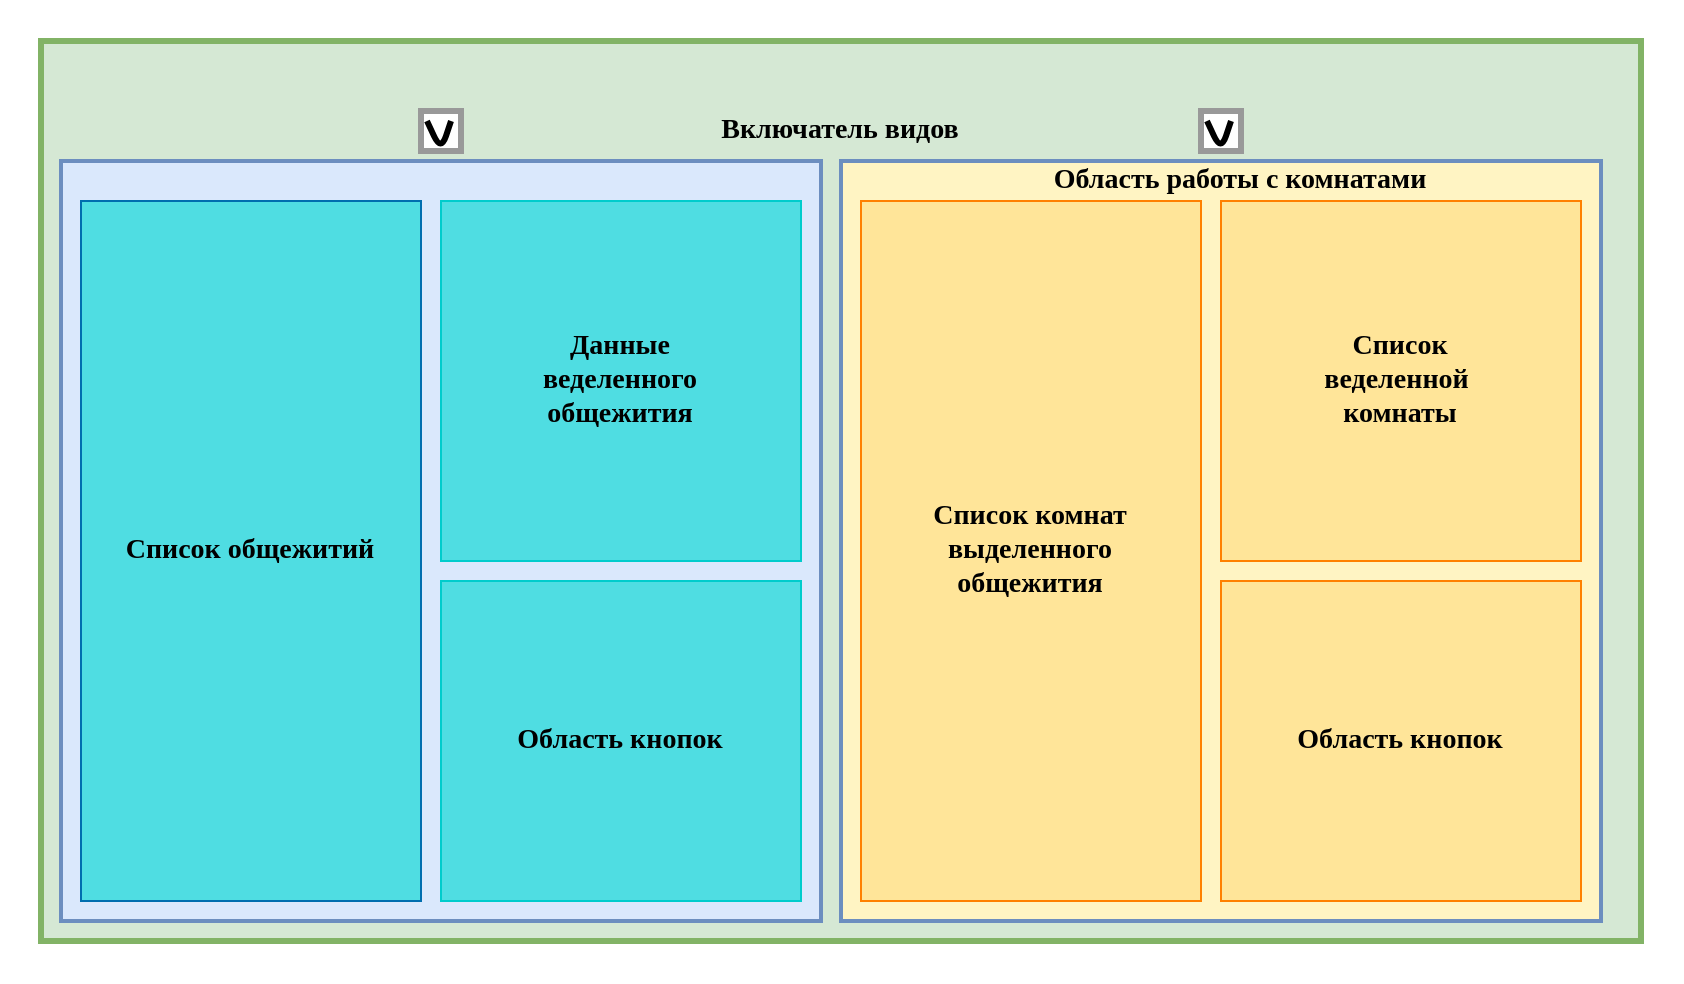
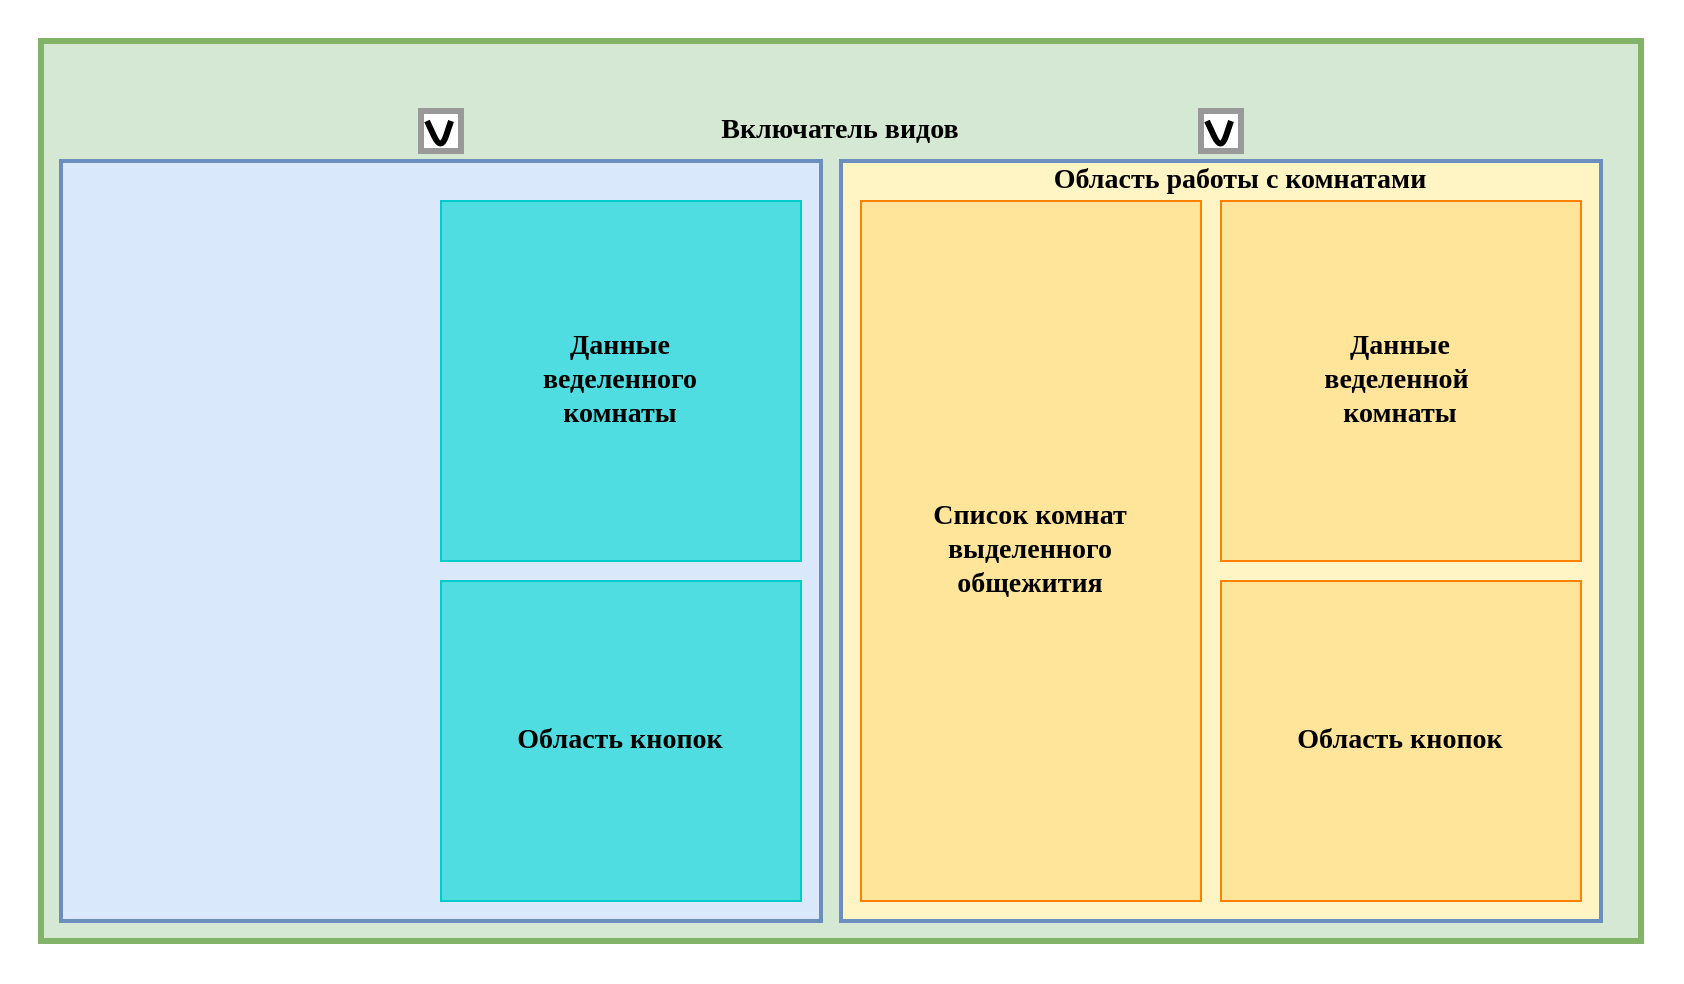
- <mxCell id="5" value="Данные &lt;br&gt;веделенного &lt;br style=&quot;font-size: 14px&quot;&gt;общежития" style="rounded=0;whiteSpace=wrap;html=1;strokeColor=#00CCCC;strokeWidth=1;fillColor=#4FDDE2;fontFamily=Verdana;fontStyle=1;fontSize=14;" vertex="1" parent="1"><mxGeometry x="220" y="100" width="180" height="180" as="geometry" /></mxCell>
+ <mxCell id="5" value="Данные &lt;br&gt;веделенного &lt;br style=&quot;font-size: 14px&quot;&gt;комнаты" style="rounded=0;whiteSpace=wrap;html=1;strokeColor=#00CCCC;strokeWidth=1;fillColor=#4FDDE2;fontFamily=Verdana;fontStyle=1;fontSize=14;" vertex="1" parent="1"><mxGeometry x="220" y="100" width="180" height="180" as="geometry" /></mxCell>
- <mxCell id="10" value="Список &lt;br&gt;веделенной&amp;nbsp;&lt;br style=&quot;font-size: 14px&quot;&gt;комнаты" style="rounded=0;whiteSpace=wrap;html=1;strokeColor=#FF8000;strokeWidth=1;fillColor=#FFE599;fontFamily=Verdana;fontStyle=1;fontSize=14;" vertex="1" parent="1"><mxGeometry x="610" y="100" width="180" height="180" as="geometry" /></mxCell>
+ <mxCell id="10" value="Данные &lt;br&gt;веделенной&amp;nbsp;&lt;br style=&quot;font-size: 14px&quot;&gt;комнаты" style="rounded=0;whiteSpace=wrap;html=1;strokeColor=#FF8000;strokeWidth=1;fillColor=#FFE599;fontFamily=Verdana;fontStyle=1;fontSize=14;" vertex="1" parent="1"><mxGeometry x="610" y="100" width="180" height="180" as="geometry" /></mxCell>
- <mxCell id="7" value="Список общежитий" style="rounded=0;whiteSpace=wrap;html=1;strokeColor=#006EAF;strokeWidth=1;fillColor=#4FDDE2;fontColor=#000000;fontFamily=Verdana;fontStyle=1;fontSize=14;" vertex="1" parent="1"><mxGeometry x="40" y="100" width="170" height="350" as="geometry" /></mxCell>
